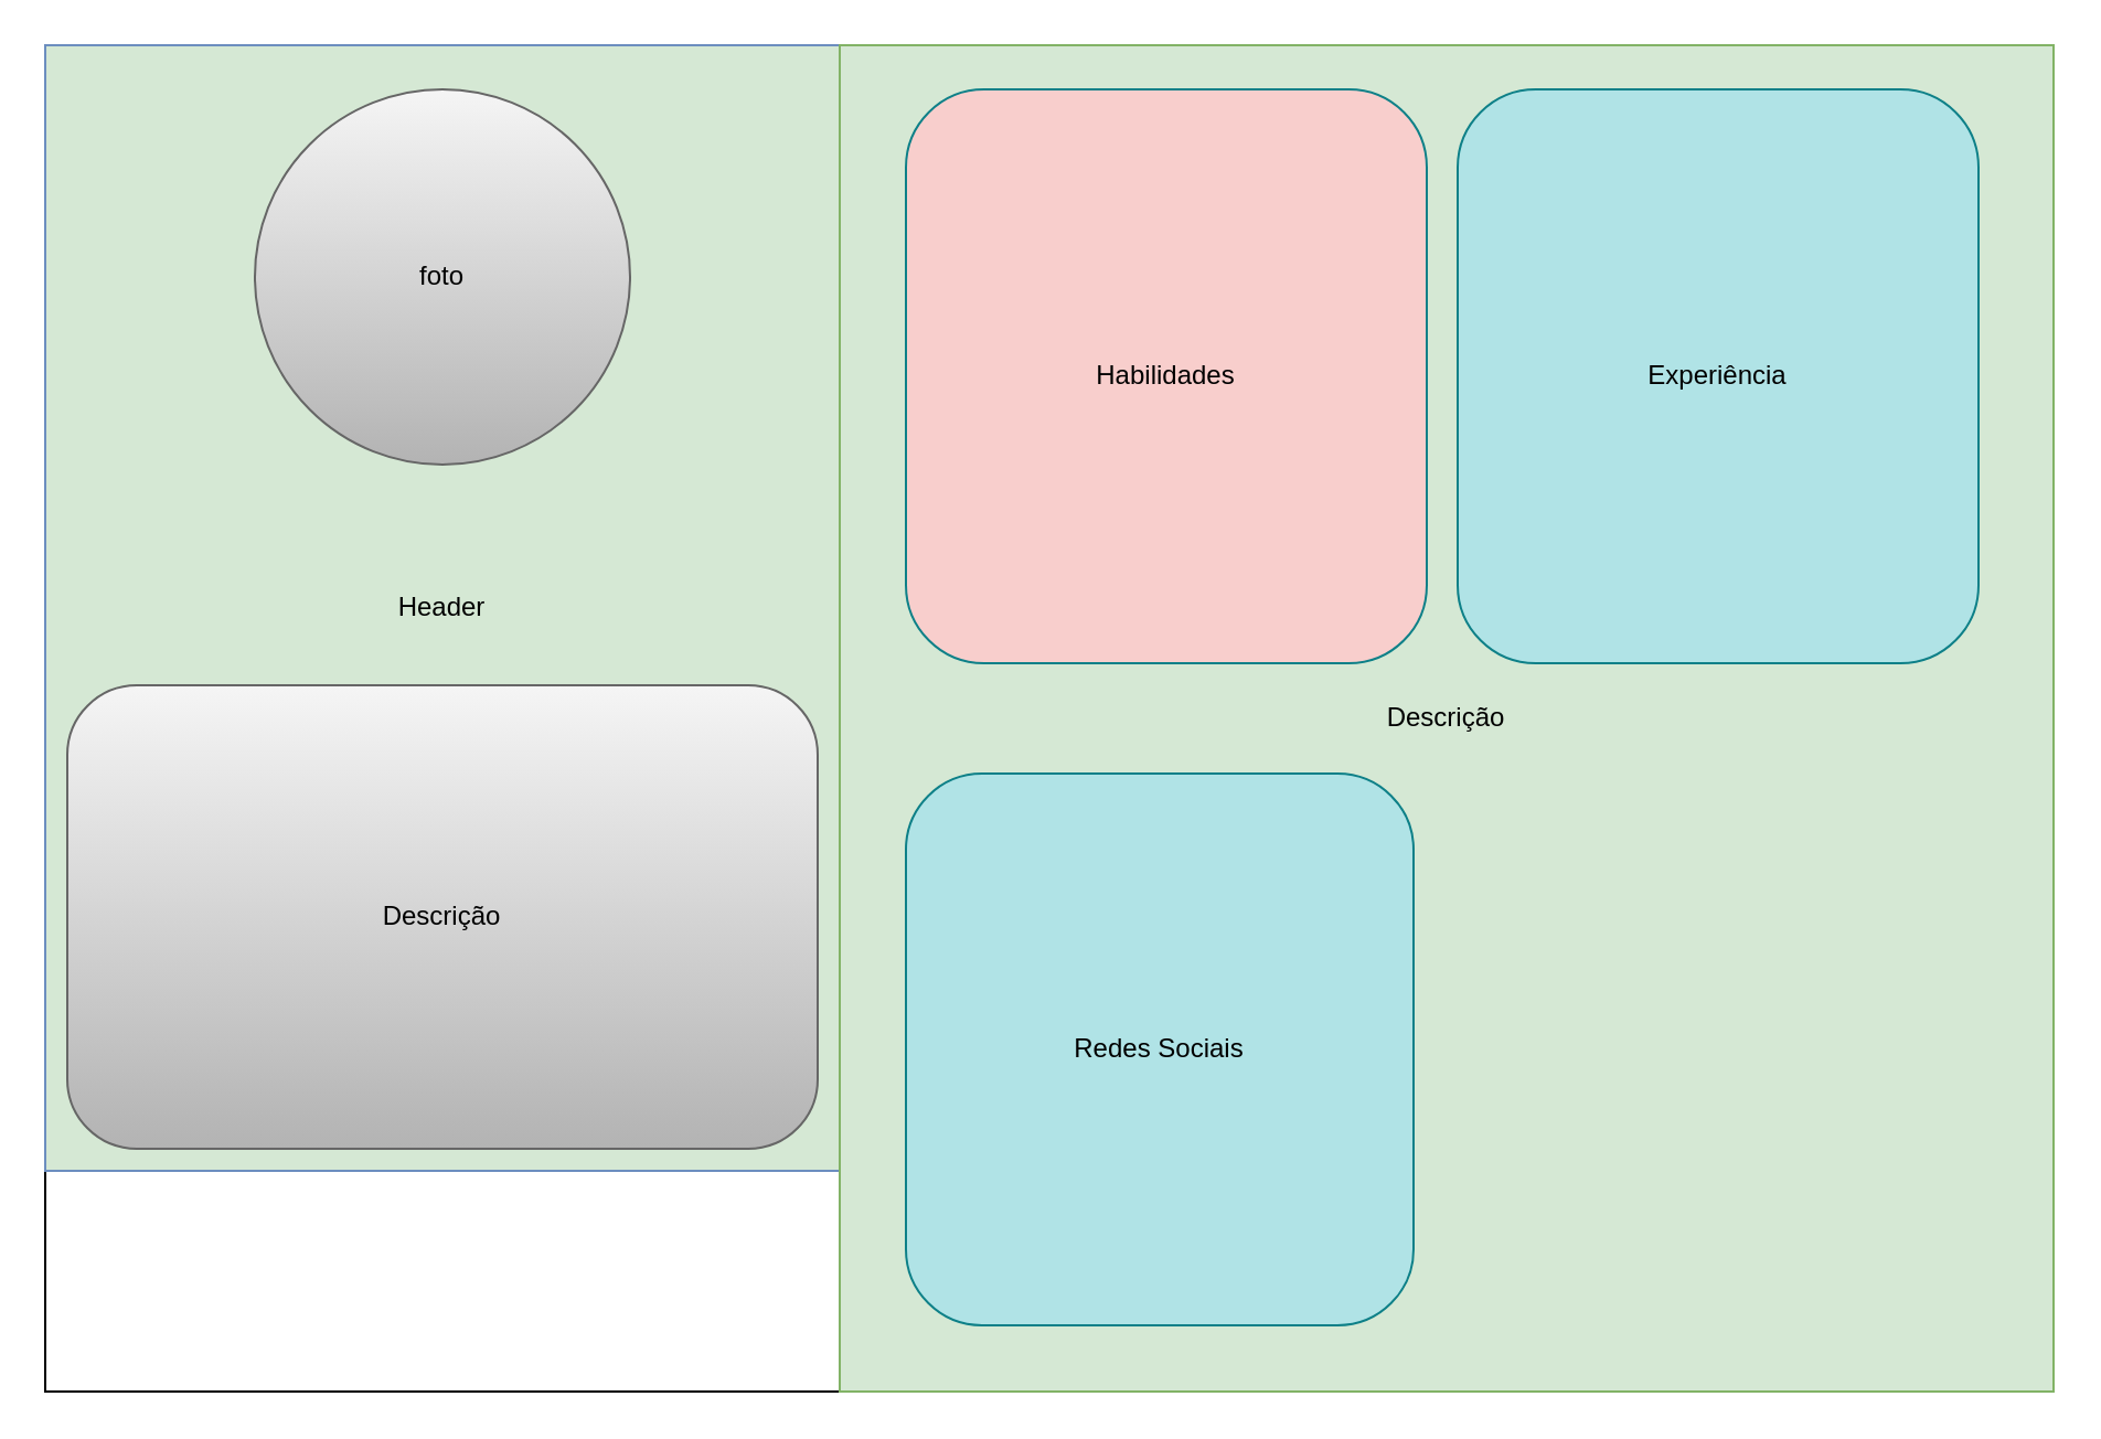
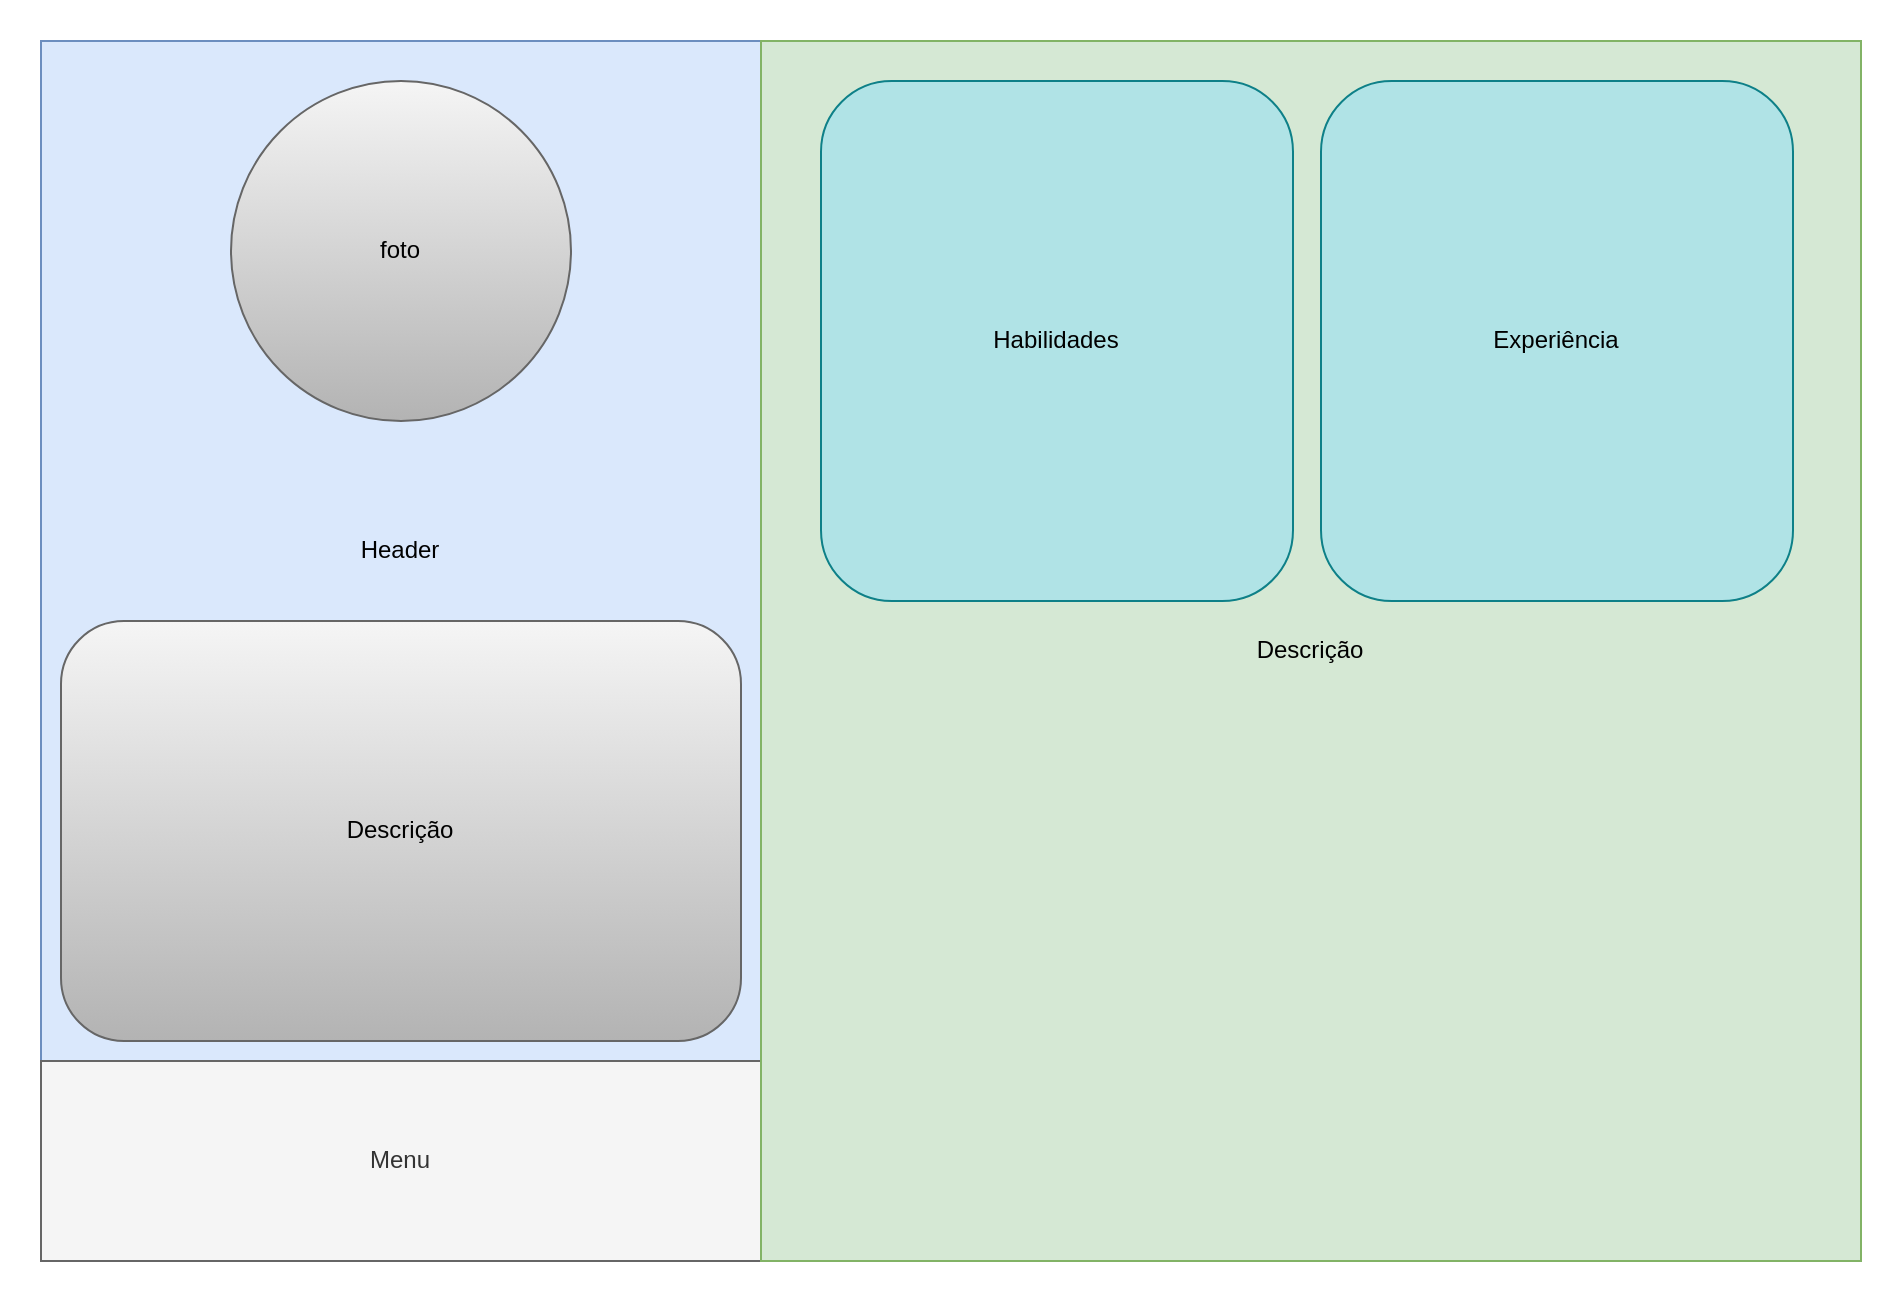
- <mxCell id="8" value="Habilidades" style="rounded=1;whiteSpace=wrap;html=1;fillColor=#f8cecc;strokeColor=#0e8088;" vertex="1" parent="1"><mxGeometry x="410" y="40" width="236" height="260" as="geometry" /></mxCell>
+ <mxCell id="8" value="Habilidades" style="rounded=1;whiteSpace=wrap;html=1;fillColor=#b0e3e6;strokeColor=#0e8088;" vertex="1" parent="1"><mxGeometry x="410" y="40" width="236" height="260" as="geometry" /></mxCell>
- <mxCell id="3" value="Header" style="rounded=0;whiteSpace=wrap;html=1;fillColor=#d5e8d4;strokeColor=#6c8ebf;" vertex="1" parent="1"><mxGeometry x="20" y="20" width="360" height="510" as="geometry" /></mxCell>
+ <mxCell id="3" value="Header" style="rounded=0;whiteSpace=wrap;html=1;fillColor=#dae8fc;strokeColor=#6c8ebf;" vertex="1" parent="1"><mxGeometry x="20" y="20" width="360" height="510" as="geometry" /></mxCell>
- <mxCell id="10" value="Redes Sociais" style="rounded=1;whiteSpace=wrap;html=1;fillColor=#b0e3e6;strokeColor=#0e8088;" vertex="1" parent="1"><mxGeometry x="410" y="350" width="230" height="250" as="geometry" /></mxCell>
+ <mxCell id="6" value="Menu" style="rounded=0;whiteSpace=wrap;html=1;fillColor=#f5f5f5;fontColor=#333333;strokeColor=#666666;" vertex="1" parent="1"><mxGeometry x="20" y="530" width="360" height="100" as="geometry" /></mxCell>
